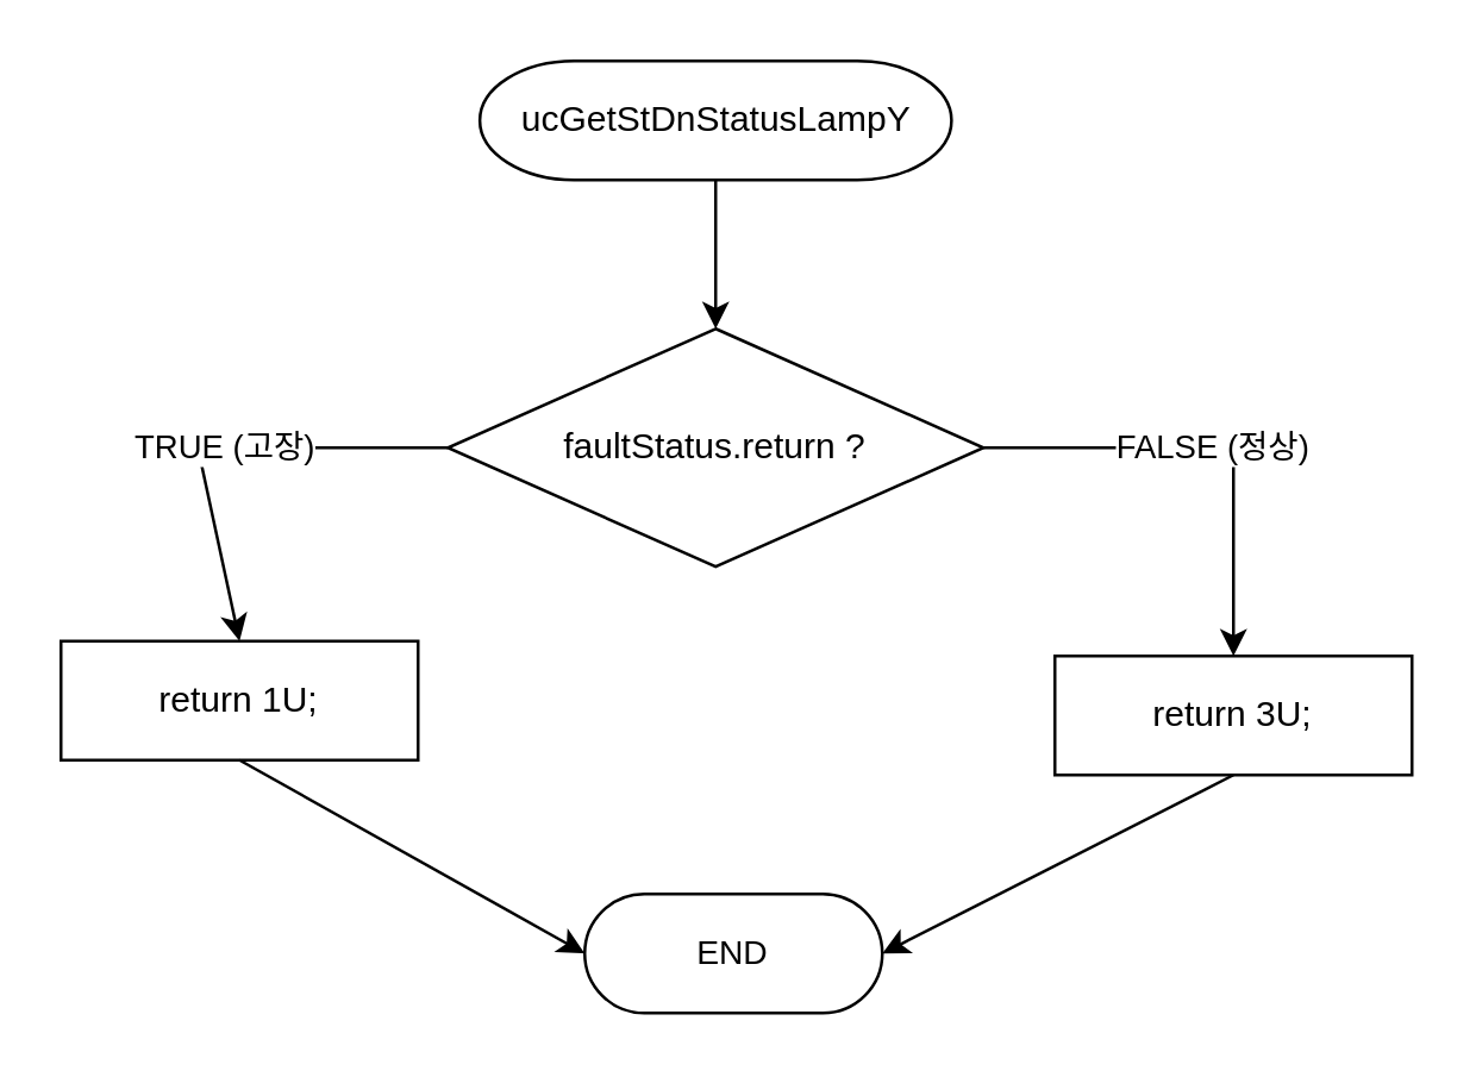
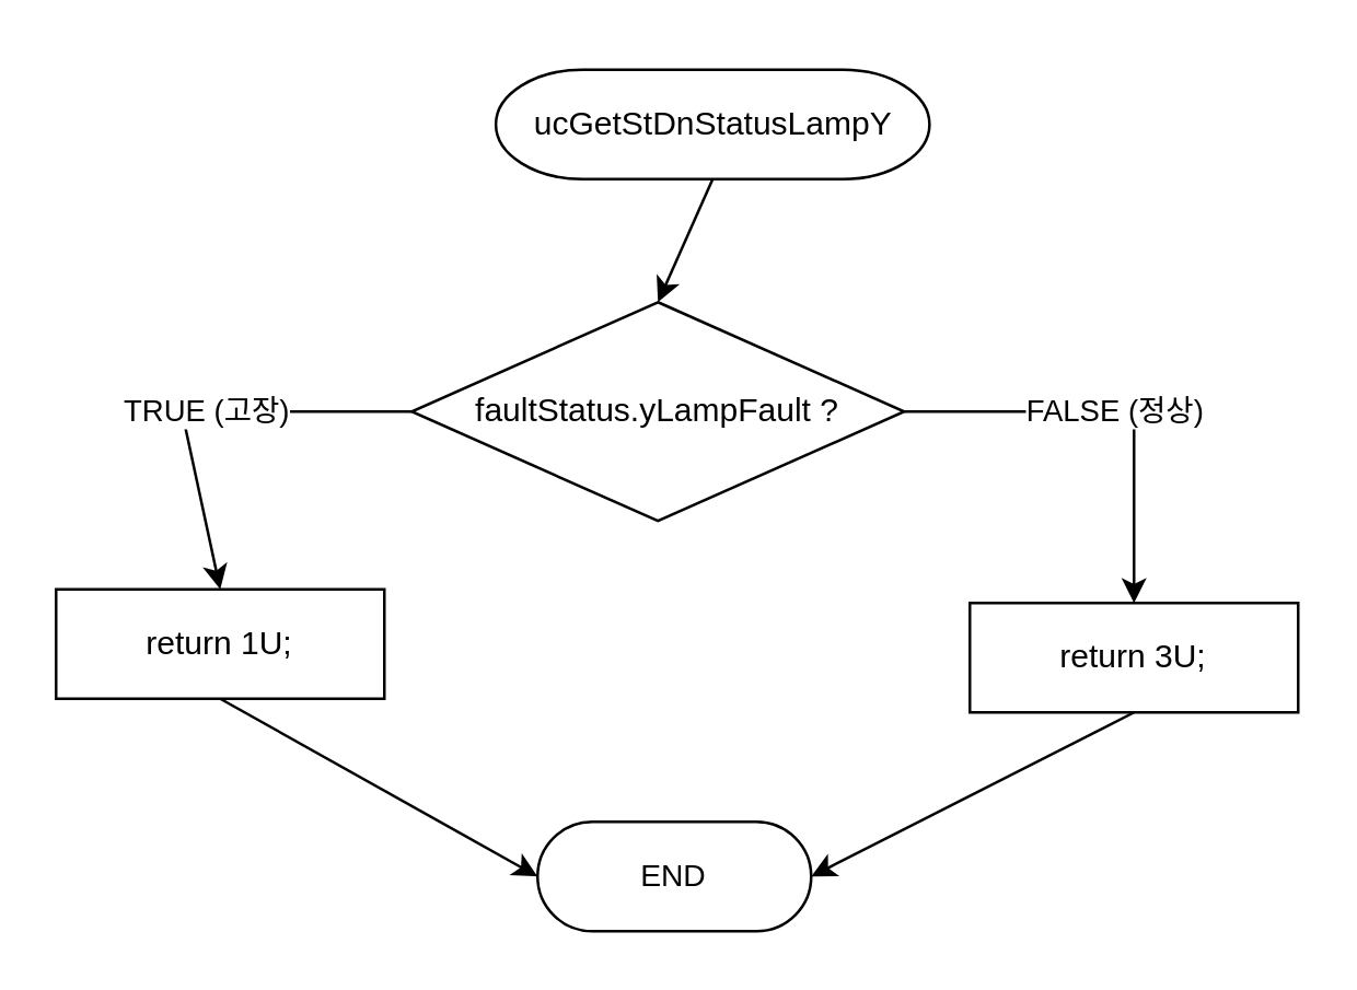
- <mxCell id="8" value="&lt;div style=&quot;&quot;&gt;&lt;font style=&quot;direction: ltr; line-height: 120%; opacity: 1;&quot;&gt;ucGetStDnStatusLampY&lt;br&gt;&lt;/font&gt;&lt;/div&gt;" style="verticalAlign=middle;align=center;overflow=width;vsdxID=2;fillColor=#FFFFFF;gradientColor=none;shape=stencil(tVLLDsIgEPwajiQIMfFe638Qu22JCM2Ctv69kK0Rm9qDibeZndkXC1NV6PUATIoQ0V9gNE3smToyKY3rAU1MiKmaqar1CB36m2uIDzo7M7r6e64wUZ4UOUWKB9GdIH4irzWu8B42vRrPScNFXZzN+5mvl3qJXE8mcPRRR+Pdh2Y1dsBTE95a3c0TkBRGgKEIb6wg1/r+ssCXd/vLCgm8z9caa+n6pb48dwrRV1H1Ew==);strokeColor=#000000;spacingTop=-1;spacingBottom=-1;spacingLeft=-1;spacingRight=-1;points=[[0.5,1,0],[0.5,0,0],[0,0.5,0],[1,0.5,0]];labelBackgroundColor=none;rounded=0;html=1;whiteSpace=wrap;strokeWidth=1;" vertex="1" parent="1"><mxGeometry x="160.75" y="20" width="158.5" height="40" as="geometry" /></mxCell>
+ <mxCell id="8" value="&lt;div style=&quot;&quot;&gt;&lt;font style=&quot;direction: ltr; line-height: 120%; opacity: 1;&quot;&gt;ucGetStDnStatusLampY&lt;br&gt;&lt;/font&gt;&lt;/div&gt;" style="verticalAlign=middle;align=center;overflow=width;vsdxID=2;fillColor=#FFFFFF;gradientColor=none;shape=stencil(tVLLDsIgEPwajiQIMfFe638Qu22JCM2Ctv69kK0Rm9qDibeZndkXC1NV6PUATIoQ0V9gNE3smToyKY3rAU1MiKmaqar1CB36m2uIDzo7M7r6e64wUZ4UOUWKB9GdIH4irzWu8B42vRrPScNFXZzN+5mvl3qJXE8mcPRRR+Pdh2Y1dsBTE95a3c0TkBRGgKEIb6wg1/r+ssCXd/vLCgm8z9caa+n6pb48dwrRV1H1Ew==);strokeColor=#000000;spacingTop=-1;spacingBottom=-1;spacingLeft=-1;spacingRight=-1;points=[[0.5,1,0],[0.5,0,0],[0,0.5,0],[1,0.5,0]];labelBackgroundColor=none;rounded=0;html=1;whiteSpace=wrap;strokeWidth=1;" vertex="1" parent="1"><mxGeometry x="180.75" y="25" width="158.5" height="40" as="geometry" /></mxCell>
- <mxCell id="2" value="faultStatus.return ?" style="rhombus;whiteSpace=wrap;html=1;strokeWidth=1;fontStyle=0;fillColor=none;strokeColor=#000000;" vertex="1" parent="1"><mxGeometry x="150" y="110" width="180" height="80" as="geometry" /></mxCell>
+ <mxCell id="2" value="faultStatus.yLampFault ?" style="rhombus;whiteSpace=wrap;html=1;strokeWidth=1;fontStyle=0;fillColor=none;strokeColor=#000000;" vertex="1" parent="1"><mxGeometry x="150" y="110" width="180" height="80" as="geometry" /></mxCell>
